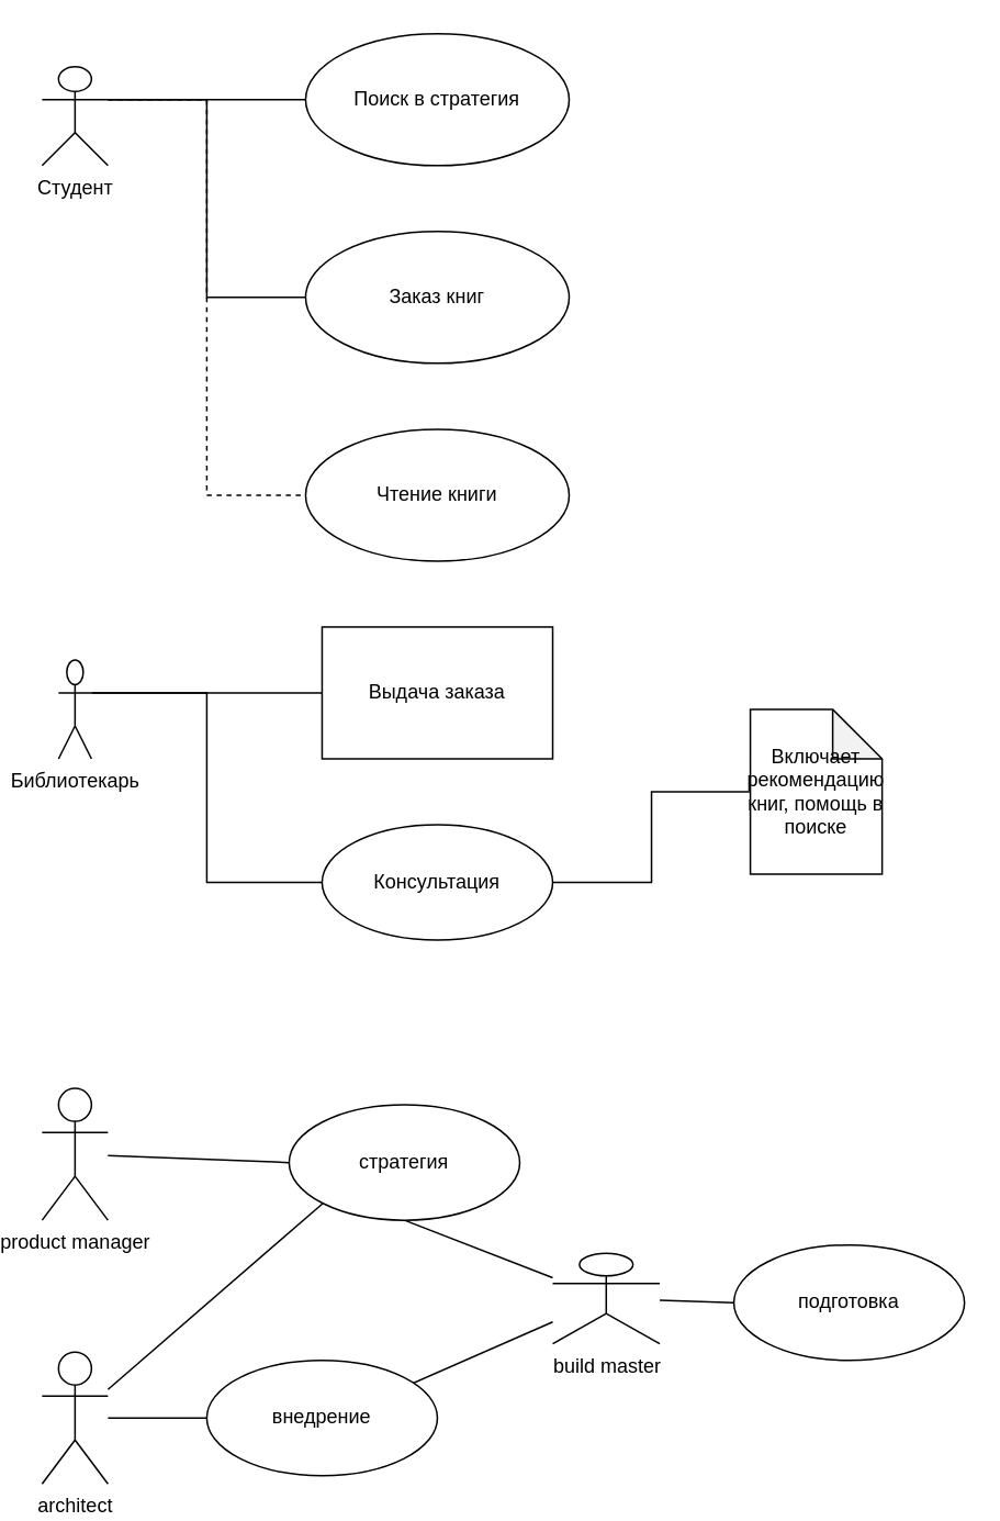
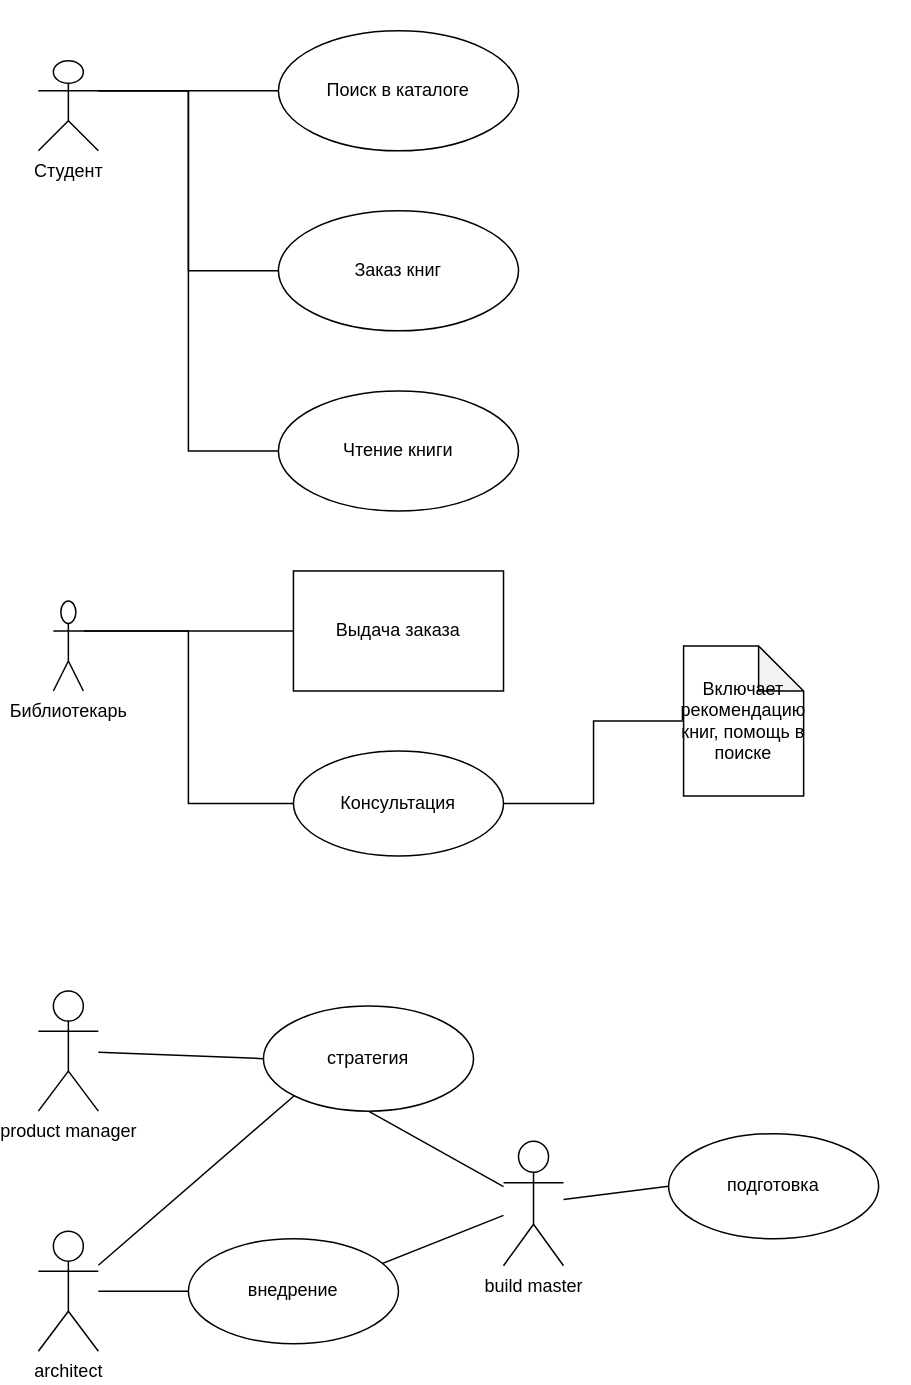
- <mxCell id="9" value="Поиск в стратегия" style="ellipse;whiteSpace=wrap;html=1;" vertex="1" parent="1"><mxGeometry x="180" y="20" width="160" height="80" as="geometry" /></mxCell>
+ <mxCell id="9" value="Поиск в каталоге" style="ellipse;whiteSpace=wrap;html=1;" vertex="1" parent="1"><mxGeometry x="180" y="20" width="160" height="80" as="geometry" /></mxCell>
- <mxCell id="4" style="edgeStyle=orthogonalEdgeStyle;rounded=0;orthogonalLoop=1;jettySize=auto;html=1;entryX=0;entryY=0.5;entryDx=0;entryDy=0;endArrow=none;endFill=0;dashed=1;" edge="1" parent="1" source="5" target="11"><mxGeometry relative="1" as="geometry"><Array as="points"><mxPoint x="120" y="60" /><mxPoint x="120" y="300" /></Array></mxGeometry></mxCell>
+ <mxCell id="4" style="edgeStyle=orthogonalEdgeStyle;rounded=0;orthogonalLoop=1;jettySize=auto;html=1;entryX=0;entryY=0.5;entryDx=0;entryDy=0;endArrow=none;endFill=0;" edge="1" parent="1" source="5" target="11"><mxGeometry relative="1" as="geometry"><Array as="points"><mxPoint x="120" y="60" /><mxPoint x="120" y="300" /></Array></mxGeometry></mxCell>
- <mxCell id="24" value="build master" style="shape=umlActor;verticalLabelPosition=bottom;verticalAlign=top;html=1;" vertex="1" parent="1"><mxGeometry x="330" y="760" width="65" height="55" as="geometry" /></mxCell>
+ <mxCell id="24" value="build master" style="shape=umlActor;verticalLabelPosition=bottom;verticalAlign=top;html=1;" vertex="1" parent="1"><mxGeometry x="330" y="760" width="40" height="83" as="geometry" /></mxCell>
